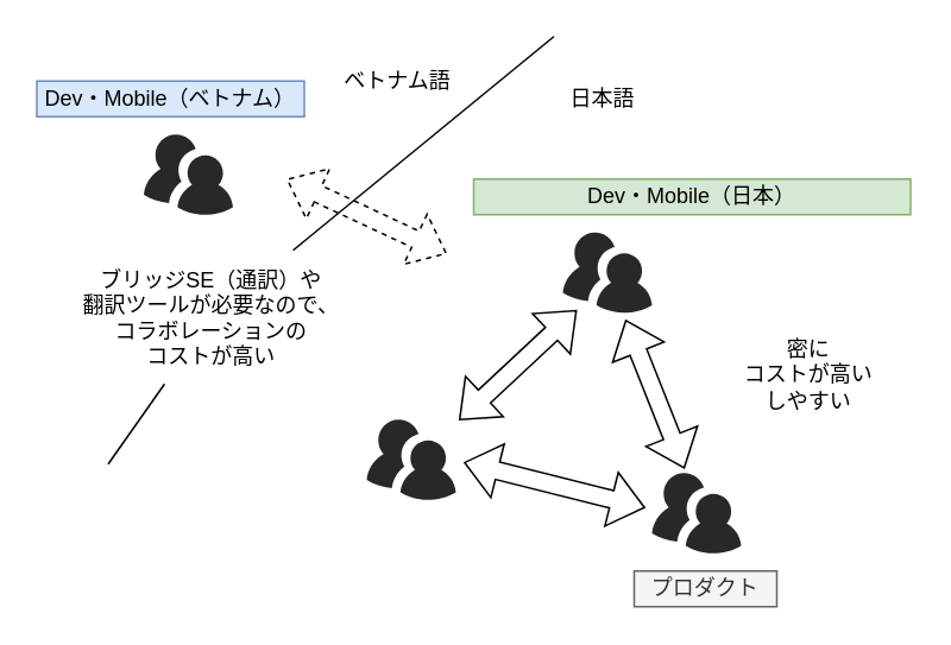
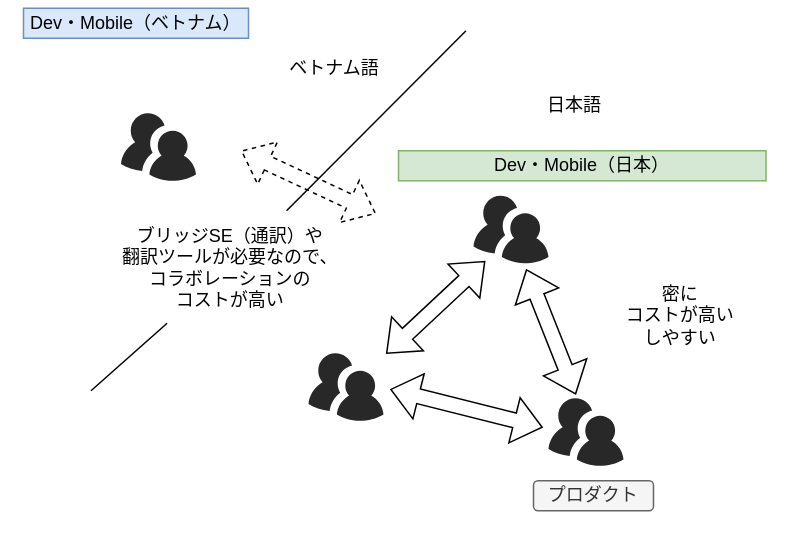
- <mxCell id="3" value="Dev・Mobile（ベトナム）" style="rounded=0;whiteSpace=wrap;html=1;fillColor=#dae8fc;strokeColor=#6c8ebf;" vertex="1" parent="1"><mxGeometry x="20" y="45" width="150" height="20" as="geometry" /></mxCell>
+ <mxCell id="3" value="Dev・Mobile（ベトナム）" style="rounded=0;whiteSpace=wrap;html=1;fillColor=#dae8fc;strokeColor=#6c8ebf;" vertex="1" parent="1"><mxGeometry x="15" y="5" width="150" height="20" as="geometry" /></mxCell>
- <mxCell id="12" value="日本語" style="text;html=1;strokeColor=none;fillColor=none;align=center;verticalAlign=middle;whiteSpace=wrap;rounded=0;" vertex="1" parent="1"><mxGeometry x="300" y="40" width="75" height="30" as="geometry" /></mxCell>
+ <mxCell id="12" value="日本語" style="text;html=1;strokeColor=none;fillColor=none;align=center;verticalAlign=middle;whiteSpace=wrap;rounded=0;" vertex="1" parent="1"><mxGeometry x="345" y="55" width="75" height="30" as="geometry" /></mxCell>
- <mxCell id="18" value="ブリッジSE（通訳）や&lt;br&gt;翻訳ツールが必要なので、&lt;br&gt;コラボレーションの&lt;br&gt;コストが高い" style="text;html=1;strokeColor=none;fillColor=none;align=center;verticalAlign=middle;whiteSpace=wrap;rounded=0;" vertex="1" parent="1"><mxGeometry x="45" y="140" width="146" height="75" as="geometry" /></mxCell>
+ <mxCell id="18" value="ブリッジSE（通訳）や&lt;br&gt;翻訳ツールが必要なので、&lt;br&gt;コラボレーションの&lt;br&gt;コストが高い" style="text;html=1;strokeColor=none;fillColor=none;align=center;verticalAlign=middle;whiteSpace=wrap;rounded=0;" vertex="1" parent="1"><mxGeometry x="80" y="140" width="146" height="75" as="geometry" /></mxCell>
- <mxCell id="7" value="プロダクト" style="rounded=0;whiteSpace=wrap;html=1;fillColor=#f5f5f5;strokeColor=#666666;fontColor=#333333;" vertex="1" parent="1"><mxGeometry x="355" y="320" width="80" height="20" as="geometry" /></mxCell>
+ <mxCell id="7" value="プロダクト" style="whiteSpace=wrap;html=1;fillColor=#f5f5f5;strokeColor=#666666;fontColor=#333333;rounded=1;" vertex="1" parent="1"><mxGeometry x="355" y="320" width="80" height="20" as="geometry" /></mxCell>
